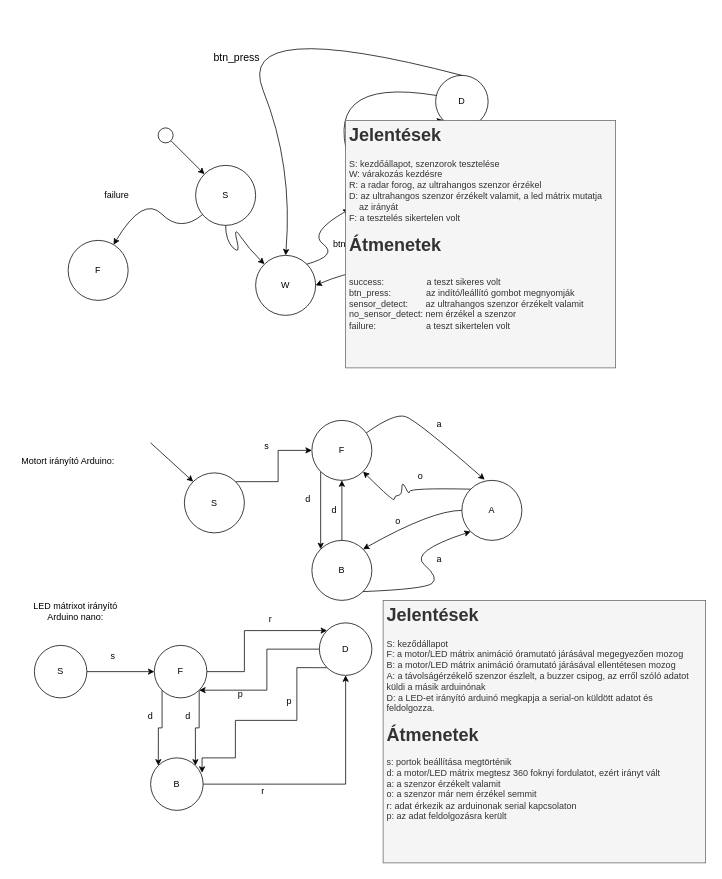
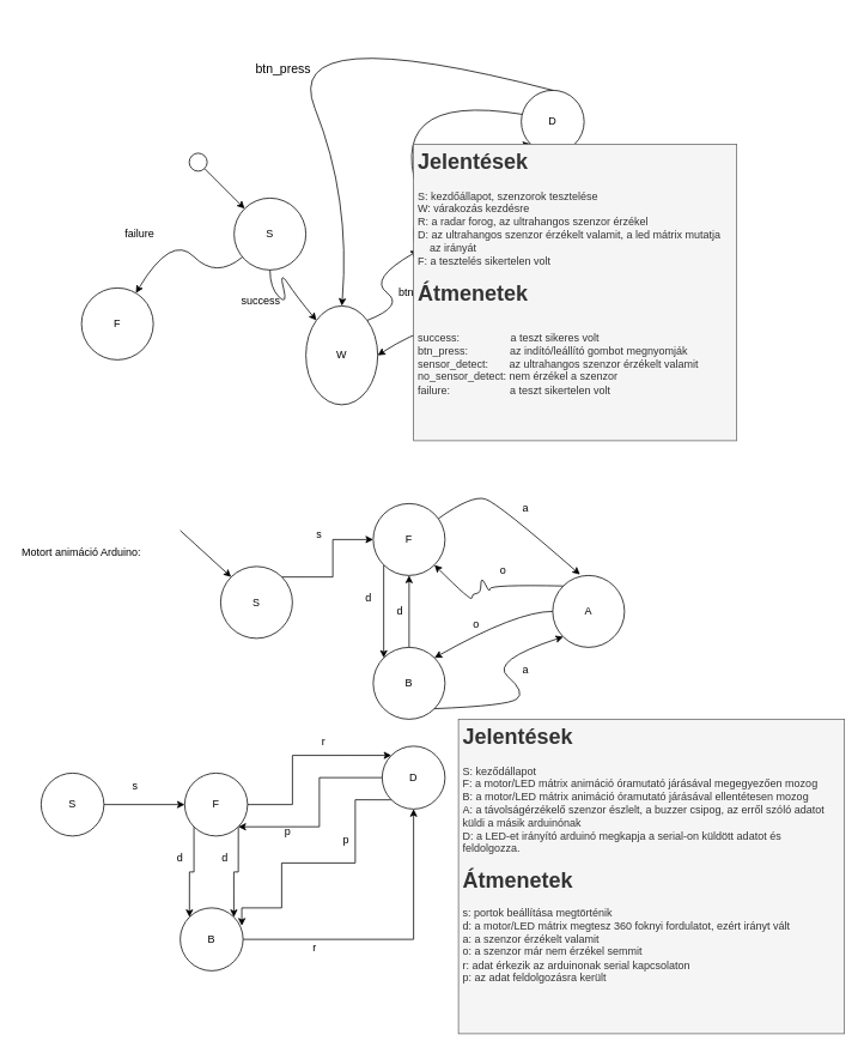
+ <mxCell id="7" value="success" style="text;html=1;strokeColor=none;fillColor=none;align=center;verticalAlign=middle;whiteSpace=wrap;rounded=0;" parent="1" vertex="1"><mxGeometry x="260" y="320" width="60" height="30" as="geometry" /></mxCell>
- <mxCell id="4" value="W" style="ellipse;whiteSpace=wrap;html=1;aspect=fixed;" parent="1" vertex="1"><mxGeometry x="340" y="340" width="80" height="80" as="geometry" /></mxCell>
+ <mxCell id="4" value="W" style="ellipse;whiteSpace=wrap;html=1;aspect=fixed;" parent="1" vertex="1"><mxGeometry x="340" y="340" width="80" height="110" as="geometry" /></mxCell>
- <mxCell id="48" value="Motort irányító Arduino:" style="text;html=1;strokeColor=none;fillColor=none;align=center;verticalAlign=middle;whiteSpace=wrap;rounded=0;" vertex="1" parent="1"><mxGeometry y="590" width="140" height="50" as="geometry" x="20" /></mxCell>
+ <mxCell id="48" value="Motort animáció Arduino:" style="text;html=1;strokeColor=none;fillColor=none;align=center;verticalAlign=middle;whiteSpace=wrap;rounded=0;" vertex="1" parent="1"><mxGeometry y="590" width="140" height="50" as="geometry" x="20" /></mxCell>
- <mxCell id="47" value="LED mátrixot irányító Arduino nano:" style="text;html=1;strokeColor=none;fillColor=none;align=center;verticalAlign=middle;whiteSpace=wrap;rounded=0;" vertex="1" parent="1"><mxGeometry x="30" y="790" width="140" height="50" as="geometry" /></mxCell>
